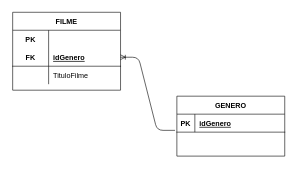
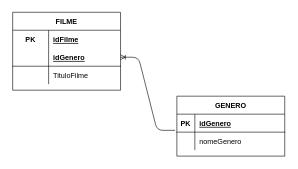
+ <mxCell id="5" value="idFilme" style="shape=partialRectangle;connectable=0;fillColor=none;top=0;left=0;bottom=0;right=0;align=left;spacingLeft=6;fontStyle=5;overflow=hidden;" vertex="1" parent="3"><mxGeometry x="60" width="120" height="30" as="geometry" /></mxCell>
- <mxCell id="7" value="FK" style="shape=partialRectangle;connectable=0;fillColor=none;top=0;left=0;bottom=0;right=0;fontStyle=1;overflow=hidden;" vertex="1" parent="6"><mxGeometry width="60" height="30" as="geometry" /></mxCell>
+ <mxCell id="18" value="nomeGenero" style="shape=partialRectangle;connectable=0;fillColor=none;top=0;left=0;bottom=0;right=0;align=left;spacingLeft=6;overflow=hidden;" vertex="1" parent="16"><mxGeometry x="30" width="150" height="30" as="geometry" /></mxCell>
